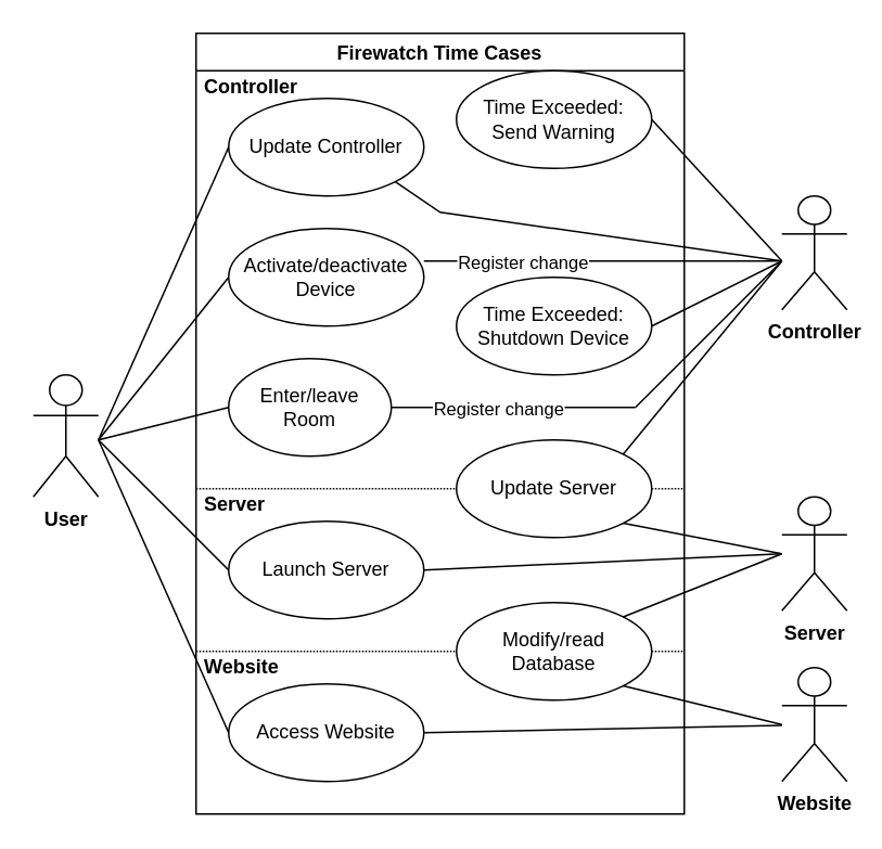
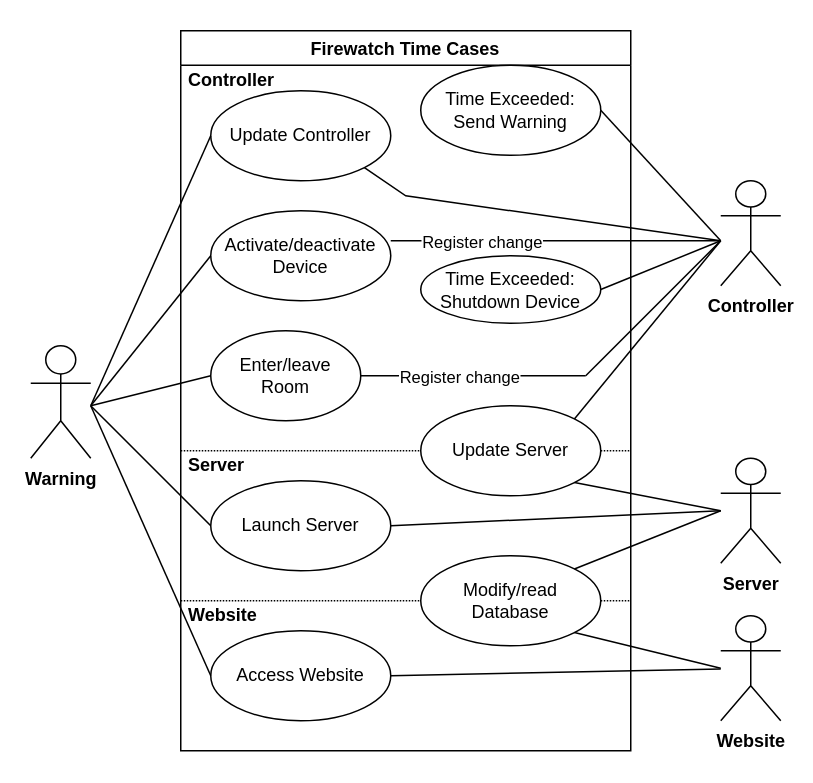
- <mxCell id="17" value="Time Exceeded:&lt;br&gt;Shutdown Device" style="ellipse;whiteSpace=wrap;html=1;" vertex="1" parent="4"><mxGeometry x="160" y="150" width="120" height="60" as="geometry" /></mxCell>
+ <mxCell id="17" value="Time Exceeded:&lt;br&gt;Shutdown Device" style="ellipse;whiteSpace=wrap;html=1;" vertex="1" parent="4"><mxGeometry x="160" y="150" width="120" height="45" as="geometry" /></mxCell>
- <mxCell id="23" value="&lt;b&gt;User&lt;/b&gt;" style="shape=umlActor;verticalLabelPosition=bottom;verticalAlign=top;html=1;" vertex="1" parent="1"><mxGeometry x="20" y="230" width="40" height="75" as="geometry" /></mxCell>
+ <mxCell id="23" value="&lt;b&gt;Warning&lt;/b&gt;" style="shape=umlActor;verticalLabelPosition=bottom;verticalAlign=top;html=1;" vertex="1" parent="1"><mxGeometry x="20" y="230" width="40" height="75" as="geometry" /></mxCell>
